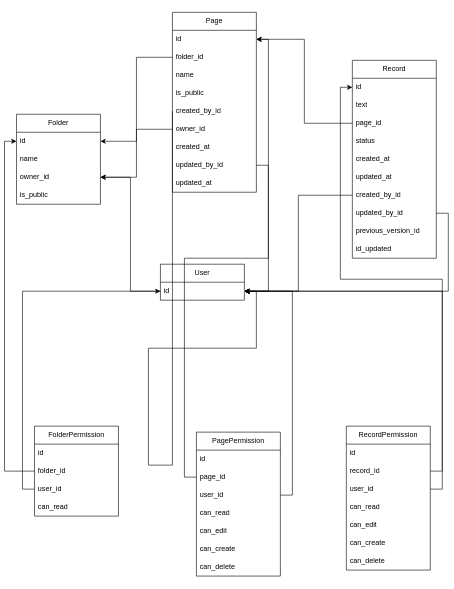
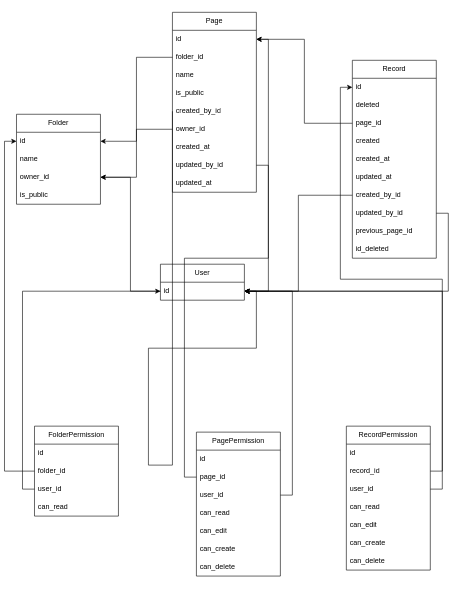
- <mxCell id="24" value="text" style="text;strokeColor=none;fillColor=none;align=left;verticalAlign=middle;spacingLeft=4;spacingRight=4;overflow=hidden;points=[[0,0.5],[1,0.5]];portConstraint=eastwest;rotatable=0;whiteSpace=wrap;html=1;" vertex="1" parent="22"><mxGeometry y="60" width="140" height="30" as="geometry" /></mxCell>
+ <mxCell id="24" value="deleted" style="text;strokeColor=none;fillColor=none;align=left;verticalAlign=middle;spacingLeft=4;spacingRight=4;overflow=hidden;points=[[0,0.5],[1,0.5]];portConstraint=eastwest;rotatable=0;whiteSpace=wrap;html=1;" vertex="1" parent="22"><mxGeometry y="60" width="140" height="30" as="geometry" /></mxCell>
- <mxCell id="26" value="status" style="text;strokeColor=none;fillColor=none;align=left;verticalAlign=middle;spacingLeft=4;spacingRight=4;overflow=hidden;points=[[0,0.5],[1,0.5]];portConstraint=eastwest;rotatable=0;whiteSpace=wrap;html=1;" vertex="1" parent="22"><mxGeometry y="120" width="140" height="30" as="geometry" /></mxCell>
+ <mxCell id="26" value="created" style="text;strokeColor=none;fillColor=none;align=left;verticalAlign=middle;spacingLeft=4;spacingRight=4;overflow=hidden;points=[[0,0.5],[1,0.5]];portConstraint=eastwest;rotatable=0;whiteSpace=wrap;html=1;" vertex="1" parent="22"><mxGeometry y="120" width="140" height="30" as="geometry" /></mxCell>
- <mxCell id="31" value="previous_version_id" style="text;strokeColor=none;fillColor=none;align=left;verticalAlign=middle;spacingLeft=4;spacingRight=4;overflow=hidden;points=[[0,0.5],[1,0.5]];portConstraint=eastwest;rotatable=0;whiteSpace=wrap;html=1;" vertex="1" parent="22"><mxGeometry y="270" width="140" height="30" as="geometry" /></mxCell>
+ <mxCell id="31" value="previous_page_id" style="text;strokeColor=none;fillColor=none;align=left;verticalAlign=middle;spacingLeft=4;spacingRight=4;overflow=hidden;points=[[0,0.5],[1,0.5]];portConstraint=eastwest;rotatable=0;whiteSpace=wrap;html=1;" vertex="1" parent="22"><mxGeometry y="270" width="140" height="30" as="geometry" /></mxCell>
- <mxCell id="32" value="id_updated" style="text;strokeColor=none;fillColor=none;align=left;verticalAlign=middle;spacingLeft=4;spacingRight=4;overflow=hidden;points=[[0,0.5],[1,0.5]];portConstraint=eastwest;rotatable=0;whiteSpace=wrap;html=1;" vertex="1" parent="22"><mxGeometry y="300" width="140" height="30" as="geometry" /></mxCell>
+ <mxCell id="32" value="id_deleted" style="text;strokeColor=none;fillColor=none;align=left;verticalAlign=middle;spacingLeft=4;spacingRight=4;overflow=hidden;points=[[0,0.5],[1,0.5]];portConstraint=eastwest;rotatable=0;whiteSpace=wrap;html=1;" vertex="1" parent="22"><mxGeometry y="300" width="140" height="30" as="geometry" /></mxCell>
